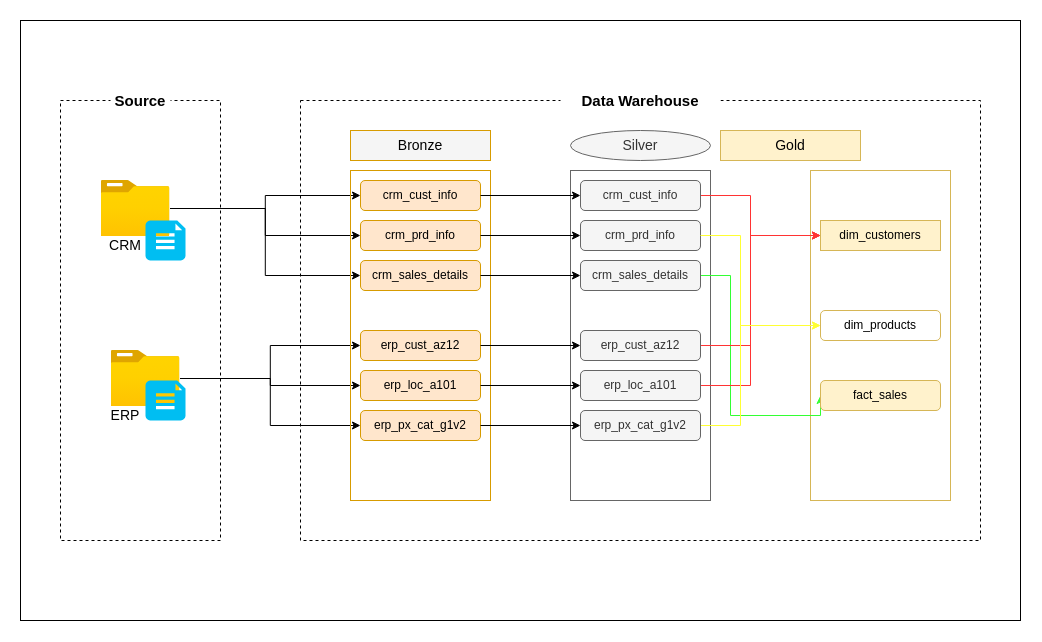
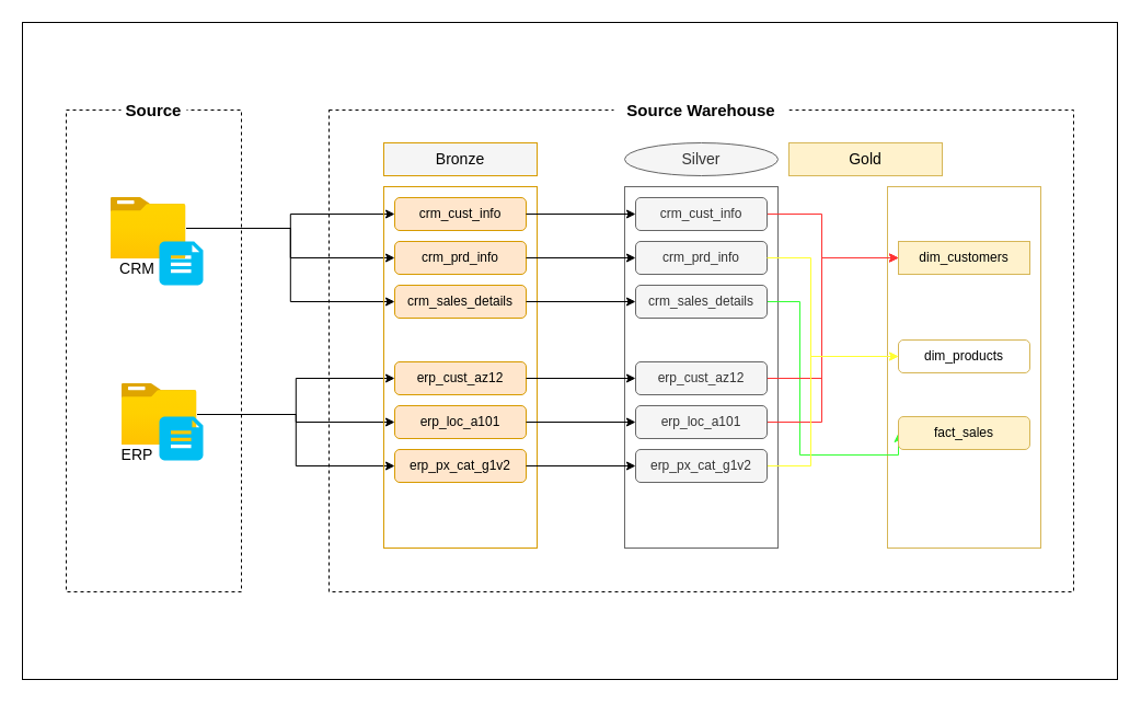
- <mxCell id="17" value="&lt;b&gt;&lt;font style=&quot;font-size: 15px;&quot;&gt;Data Warehouse&lt;/font&gt;&lt;/b&gt;" style="text;html=1;align=center;verticalAlign=middle;whiteSpace=wrap;rounded=0;fillColor=default;" parent="2" vertex="1"><mxGeometry x="540" y="60" width="160" height="40" as="geometry" /></mxCell>
+ <mxCell id="17" value="&lt;b&gt;&lt;font style=&quot;font-size: 15px;&quot;&gt;Source Warehouse&lt;/font&gt;&lt;/b&gt;" style="text;html=1;align=center;verticalAlign=middle;whiteSpace=wrap;rounded=0;fillColor=default;" parent="2" vertex="1"><mxGeometry x="540" y="60" width="160" height="40" as="geometry" /></mxCell>
